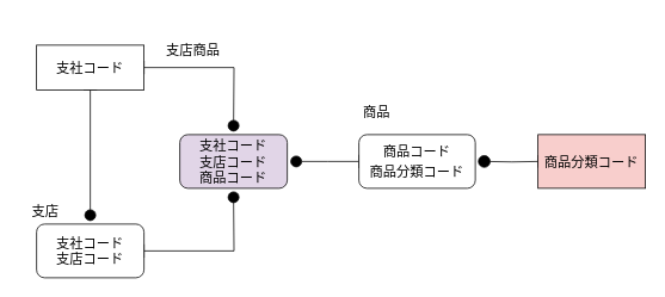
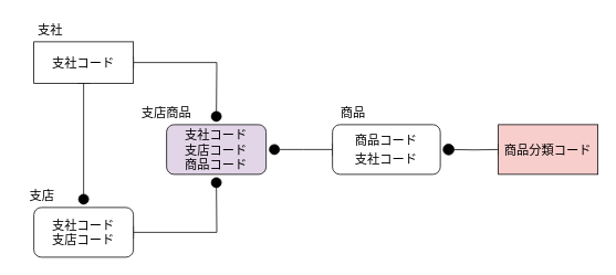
+ <mxCell id="12" value="支社" style="text;html=1;strokeColor=none;fillColor=none;align=center;verticalAlign=middle;whiteSpace=wrap;rounded=0;fontSize=15;fontColor=#000000;" vertex="1" parent="1"><mxGeometry x="30" y="20" width="60" height="30" as="geometry" /></mxCell>
- <mxCell id="14" value="支店商品" style="text;html=1;strokeColor=none;fillColor=none;align=center;verticalAlign=middle;whiteSpace=wrap;rounded=0;fontSize=15;fontColor=#000000;" vertex="1" parent="1"><mxGeometry x="175" y="40" width="80" height="30" as="geometry" /></mxCell>
+ <mxCell id="14" value="支店商品" style="text;html=1;strokeColor=none;fillColor=none;align=center;verticalAlign=middle;whiteSpace=wrap;rounded=0;fontSize=15;fontColor=#000000;" vertex="1" parent="1"><mxGeometry x="160" y="120" width="80" height="30" as="geometry" /></mxCell>
- <mxCell id="15" value="商品" style="text;html=1;strokeColor=none;fillColor=none;align=center;verticalAlign=middle;whiteSpace=wrap;rounded=0;fontSize=15;fontColor=#000000;" vertex="1" parent="1"><mxGeometry x="395" y="110" width="50" height="30" as="geometry" /></mxCell>
+ <mxCell id="15" value="商品" style="text;html=1;strokeColor=none;fillColor=none;align=center;verticalAlign=middle;whiteSpace=wrap;rounded=0;fontSize=15;fontColor=#000000;" vertex="1" parent="1"><mxGeometry x="400" y="120" width="50" height="30" as="geometry" /></mxCell>
- <mxCell id="9" value="&lt;span style=&quot;font-size: 15px&quot;&gt;商品コード&lt;br&gt;商品分類コード&lt;br&gt;&lt;/span&gt;" style="rounded=1;whiteSpace=wrap;html=1;fontSize=18;fontColor=#000000;" vertex="1" parent="1"><mxGeometry x="400" y="150" width="130" height="60" as="geometry" /></mxCell>
+ <mxCell id="9" value="&lt;span style=&quot;font-size: 15px&quot;&gt;商品コード&lt;br&gt;支社コード&lt;br&gt;&lt;/span&gt;" style="rounded=1;whiteSpace=wrap;html=1;fontSize=18;fontColor=#000000;" vertex="1" parent="1"><mxGeometry x="400" y="150" width="130" height="60" as="geometry" /></mxCell>
